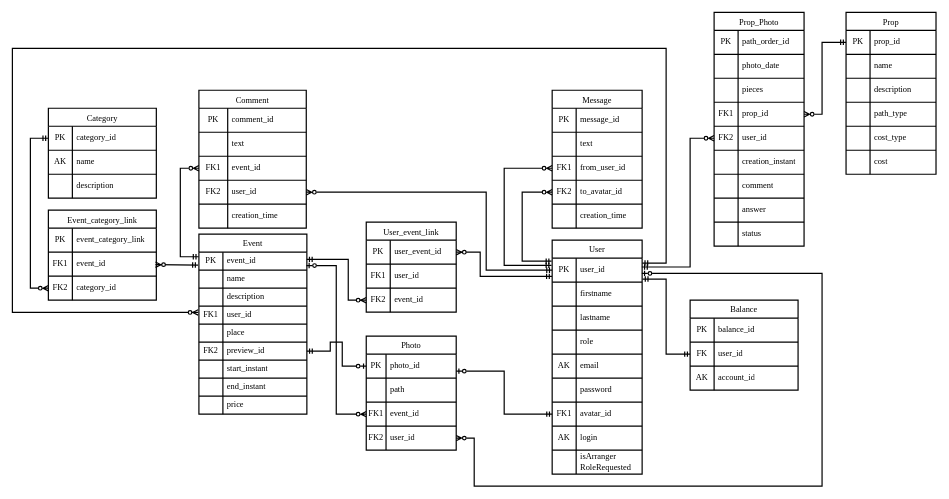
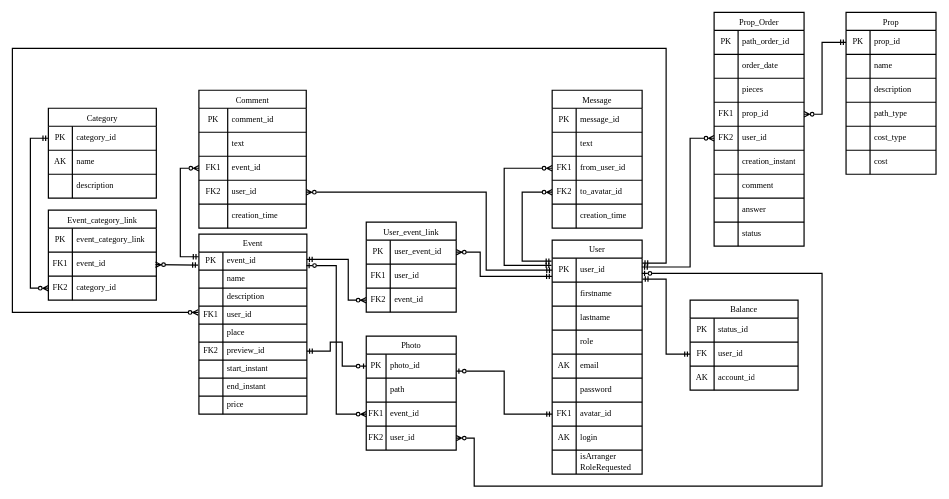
- <mxCell id="178" value="Prop_Photo" style="shape=table;startSize=30;container=1;collapsible=0;childLayout=tableLayout;fixedRows=1;rowLines=1;fontStyle=0;strokeColor=#000000;strokeWidth=2;columnLines=1;resizeLast=0;right=1;rounded=0;shadow=0;fontSize=14;fontFamily=Times New Roman;spacing=1;" parent="1" vertex="1"><mxGeometry x="1190" y="20" width="150" height="390" as="geometry" /></mxCell>
+ <mxCell id="178" value="Prop_Order" style="shape=table;startSize=30;container=1;collapsible=0;childLayout=tableLayout;fixedRows=1;rowLines=1;fontStyle=0;strokeColor=#000000;strokeWidth=2;columnLines=1;resizeLast=0;right=1;rounded=0;shadow=0;fontSize=14;fontFamily=Times New Roman;spacing=1;" parent="1" vertex="1"><mxGeometry x="1190" y="20" width="150" height="390" as="geometry" /></mxCell>
- <mxCell id="184" value="photo_date" style="shape=partialRectangle;html=1;whiteSpace=wrap;connectable=0;fillColor=none;top=0;left=0;bottom=0;right=0;align=left;spacingLeft=6;overflow=hidden;strokeColor=#000000;strokeWidth=2;fontSize=14;fontFamily=Times New Roman;spacing=1;" parent="182" vertex="1"><mxGeometry x="40" width="110" height="40" as="geometry"><mxRectangle width="110" height="40" as="alternateBounds" /></mxGeometry></mxCell>
+ <mxCell id="184" value="order_date" style="shape=partialRectangle;html=1;whiteSpace=wrap;connectable=0;fillColor=none;top=0;left=0;bottom=0;right=0;align=left;spacingLeft=6;overflow=hidden;strokeColor=#000000;strokeWidth=2;fontSize=14;fontFamily=Times New Roman;spacing=1;" parent="182" vertex="1"><mxGeometry x="40" width="110" height="40" as="geometry"><mxRectangle width="110" height="40" as="alternateBounds" /></mxGeometry></mxCell>
- <mxCell id="82" value="balance_id" style="shape=partialRectangle;html=1;whiteSpace=wrap;connectable=0;fillColor=none;top=0;left=0;bottom=0;right=0;align=left;spacingLeft=6;overflow=hidden;strokeColor=#000000;strokeWidth=2;fontSize=14;fontFamily=Times New Roman;spacing=1;" parent="80" vertex="1"><mxGeometry x="40" width="140" height="40" as="geometry"><mxRectangle width="140" height="40" as="alternateBounds" /></mxGeometry></mxCell>
+ <mxCell id="82" value="status_id" style="shape=partialRectangle;html=1;whiteSpace=wrap;connectable=0;fillColor=none;top=0;left=0;bottom=0;right=0;align=left;spacingLeft=6;overflow=hidden;strokeColor=#000000;strokeWidth=2;fontSize=14;fontFamily=Times New Roman;spacing=1;" parent="80" vertex="1"><mxGeometry x="40" width="140" height="40" as="geometry"><mxRectangle width="140" height="40" as="alternateBounds" /></mxGeometry></mxCell>
